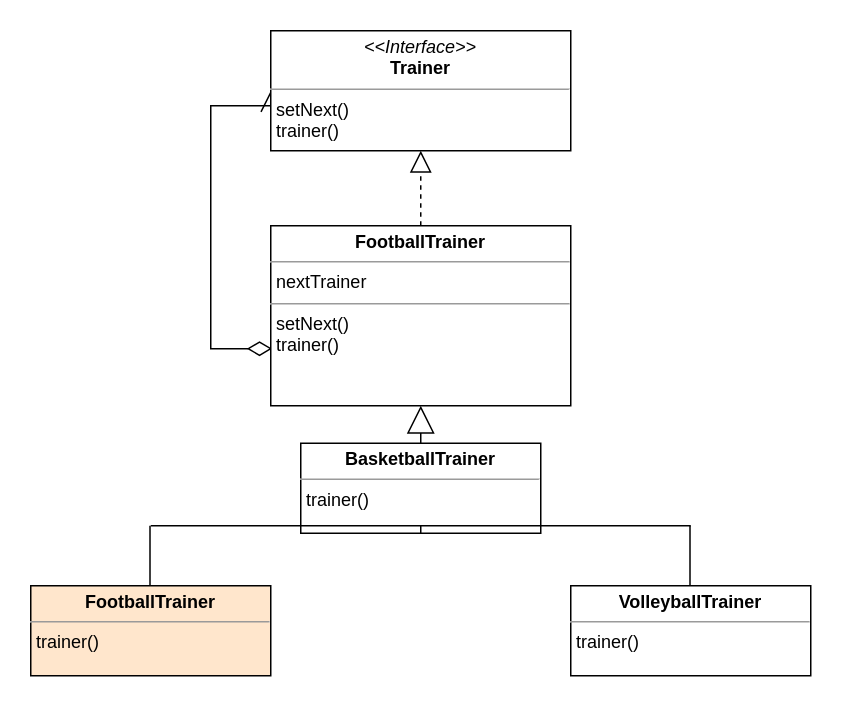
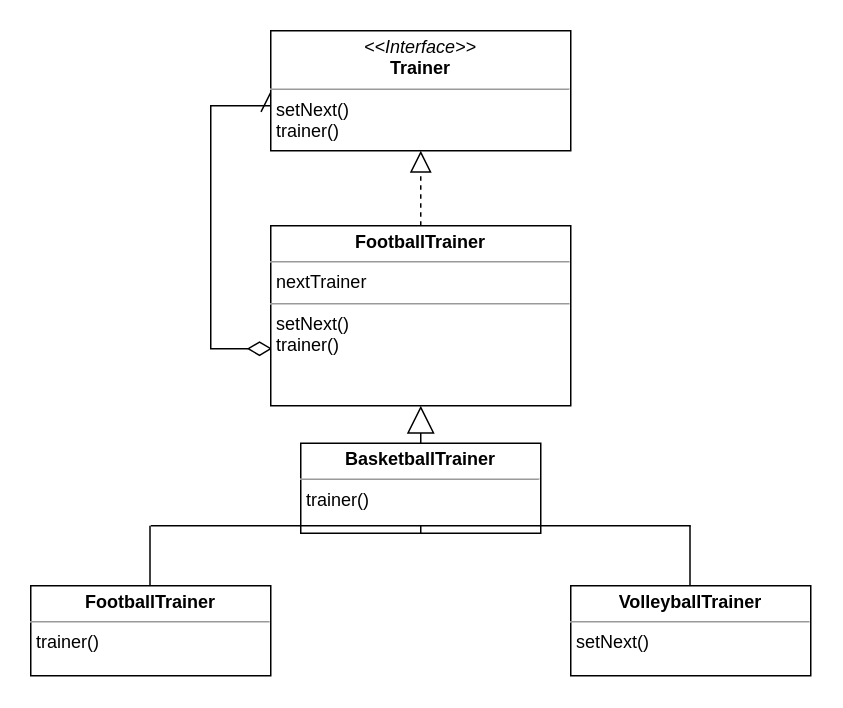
- <mxCell id="9" value="&lt;p style=&quot;margin:0px;margin-top:4px;text-align:center;&quot;&gt;&lt;b&gt;VolleyballTrainer&lt;/b&gt;&lt;/p&gt;&lt;hr size=&quot;1&quot;&gt;&lt;p style=&quot;margin:0px;margin-left:4px;&quot;&gt;&lt;span style=&quot;background-color: initial;&quot;&gt;trainer()&lt;/span&gt;&lt;br&gt;&lt;/p&gt;&lt;div&gt;&lt;br&gt;&lt;/div&gt;" style="verticalAlign=top;align=left;overflow=fill;fontSize=12;fontFamily=Helvetica;html=1;" vertex="1" parent="1"><mxGeometry x="380" y="390" width="160" height="60" as="geometry" /></mxCell>
+ <mxCell id="9" value="&lt;p style=&quot;margin:0px;margin-top:4px;text-align:center;&quot;&gt;&lt;b&gt;VolleyballTrainer&lt;/b&gt;&lt;/p&gt;&lt;hr size=&quot;1&quot;&gt;&lt;p style=&quot;margin:0px;margin-left:4px;&quot;&gt;&lt;span style=&quot;background-color: initial;&quot;&gt;setNext()&lt;/span&gt;&lt;br&gt;&lt;/p&gt;&lt;div&gt;&lt;br&gt;&lt;/div&gt;" style="verticalAlign=top;align=left;overflow=fill;fontSize=12;fontFamily=Helvetica;html=1;" vertex="1" parent="1"><mxGeometry x="380" y="390" width="160" height="60" as="geometry" /></mxCell>
- <mxCell id="7" value="&lt;p style=&quot;margin:0px;margin-top:4px;text-align:center;&quot;&gt;&lt;b&gt;FootballTrainer&lt;/b&gt;&lt;/p&gt;&lt;hr size=&quot;1&quot;&gt;&lt;p style=&quot;margin:0px;margin-left:4px;&quot;&gt;&lt;span style=&quot;background-color: initial;&quot;&gt;trainer()&lt;/span&gt;&lt;br&gt;&lt;/p&gt;&lt;div&gt;&lt;br&gt;&lt;/div&gt;" style="verticalAlign=top;align=left;overflow=fill;fontSize=12;fontFamily=Helvetica;html=1;fillColor=#ffe6cc;" parent="1" vertex="1"><mxGeometry y="390" width="160" height="60" as="geometry" x="20" /></mxCell>
+ <mxCell id="7" value="&lt;p style=&quot;margin:0px;margin-top:4px;text-align:center;&quot;&gt;&lt;b&gt;FootballTrainer&lt;/b&gt;&lt;/p&gt;&lt;hr size=&quot;1&quot;&gt;&lt;p style=&quot;margin:0px;margin-left:4px;&quot;&gt;&lt;span style=&quot;background-color: initial;&quot;&gt;trainer()&lt;/span&gt;&lt;br&gt;&lt;/p&gt;&lt;div&gt;&lt;br&gt;&lt;/div&gt;" style="verticalAlign=top;align=left;overflow=fill;fontSize=12;fontFamily=Helvetica;html=1;" parent="1" vertex="1"><mxGeometry y="390" width="160" height="60" as="geometry" x="20" /></mxCell>
